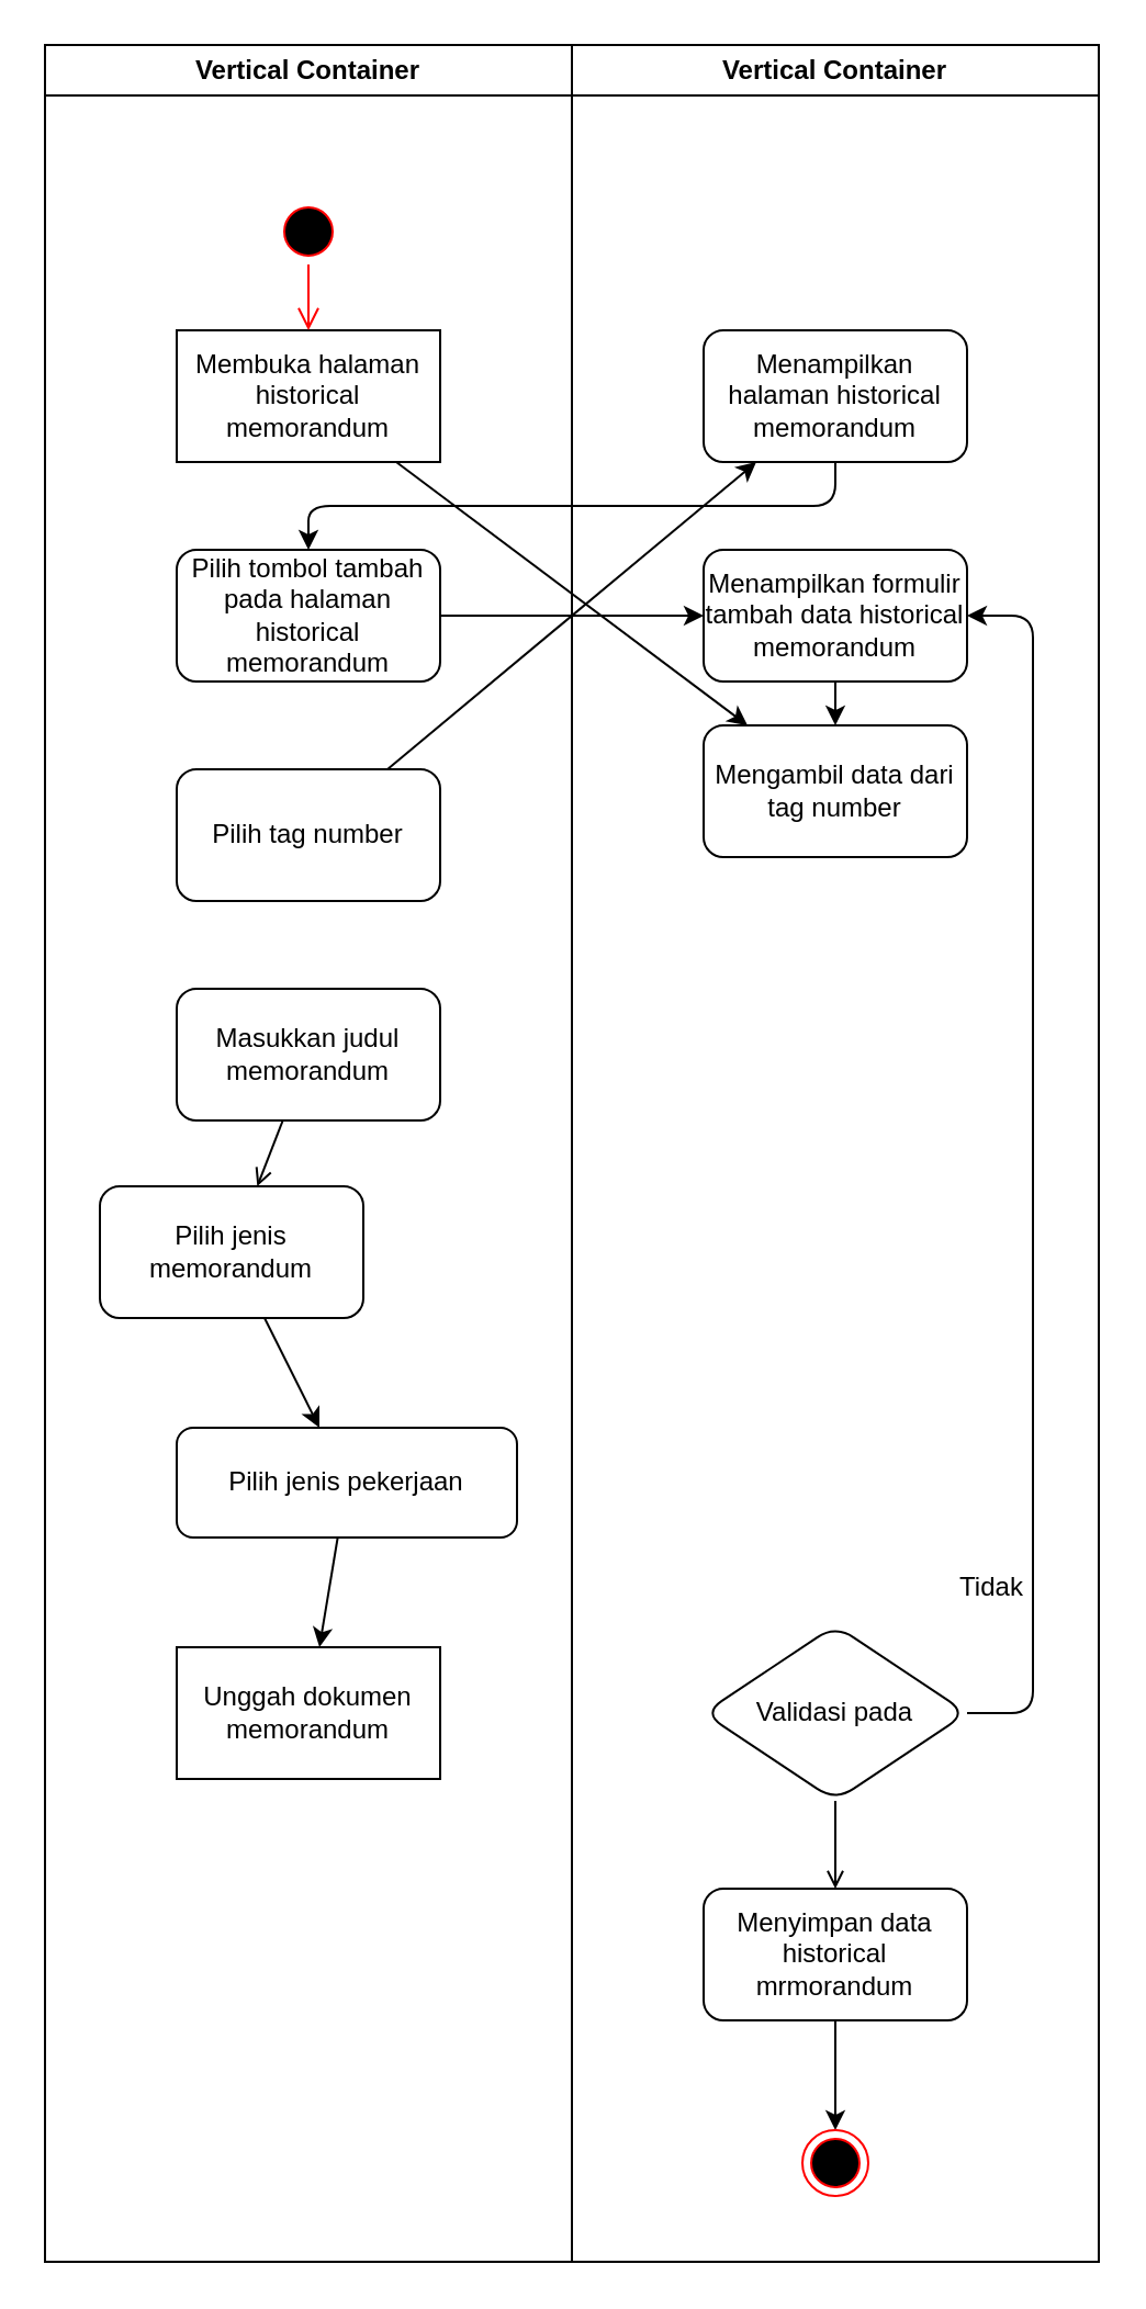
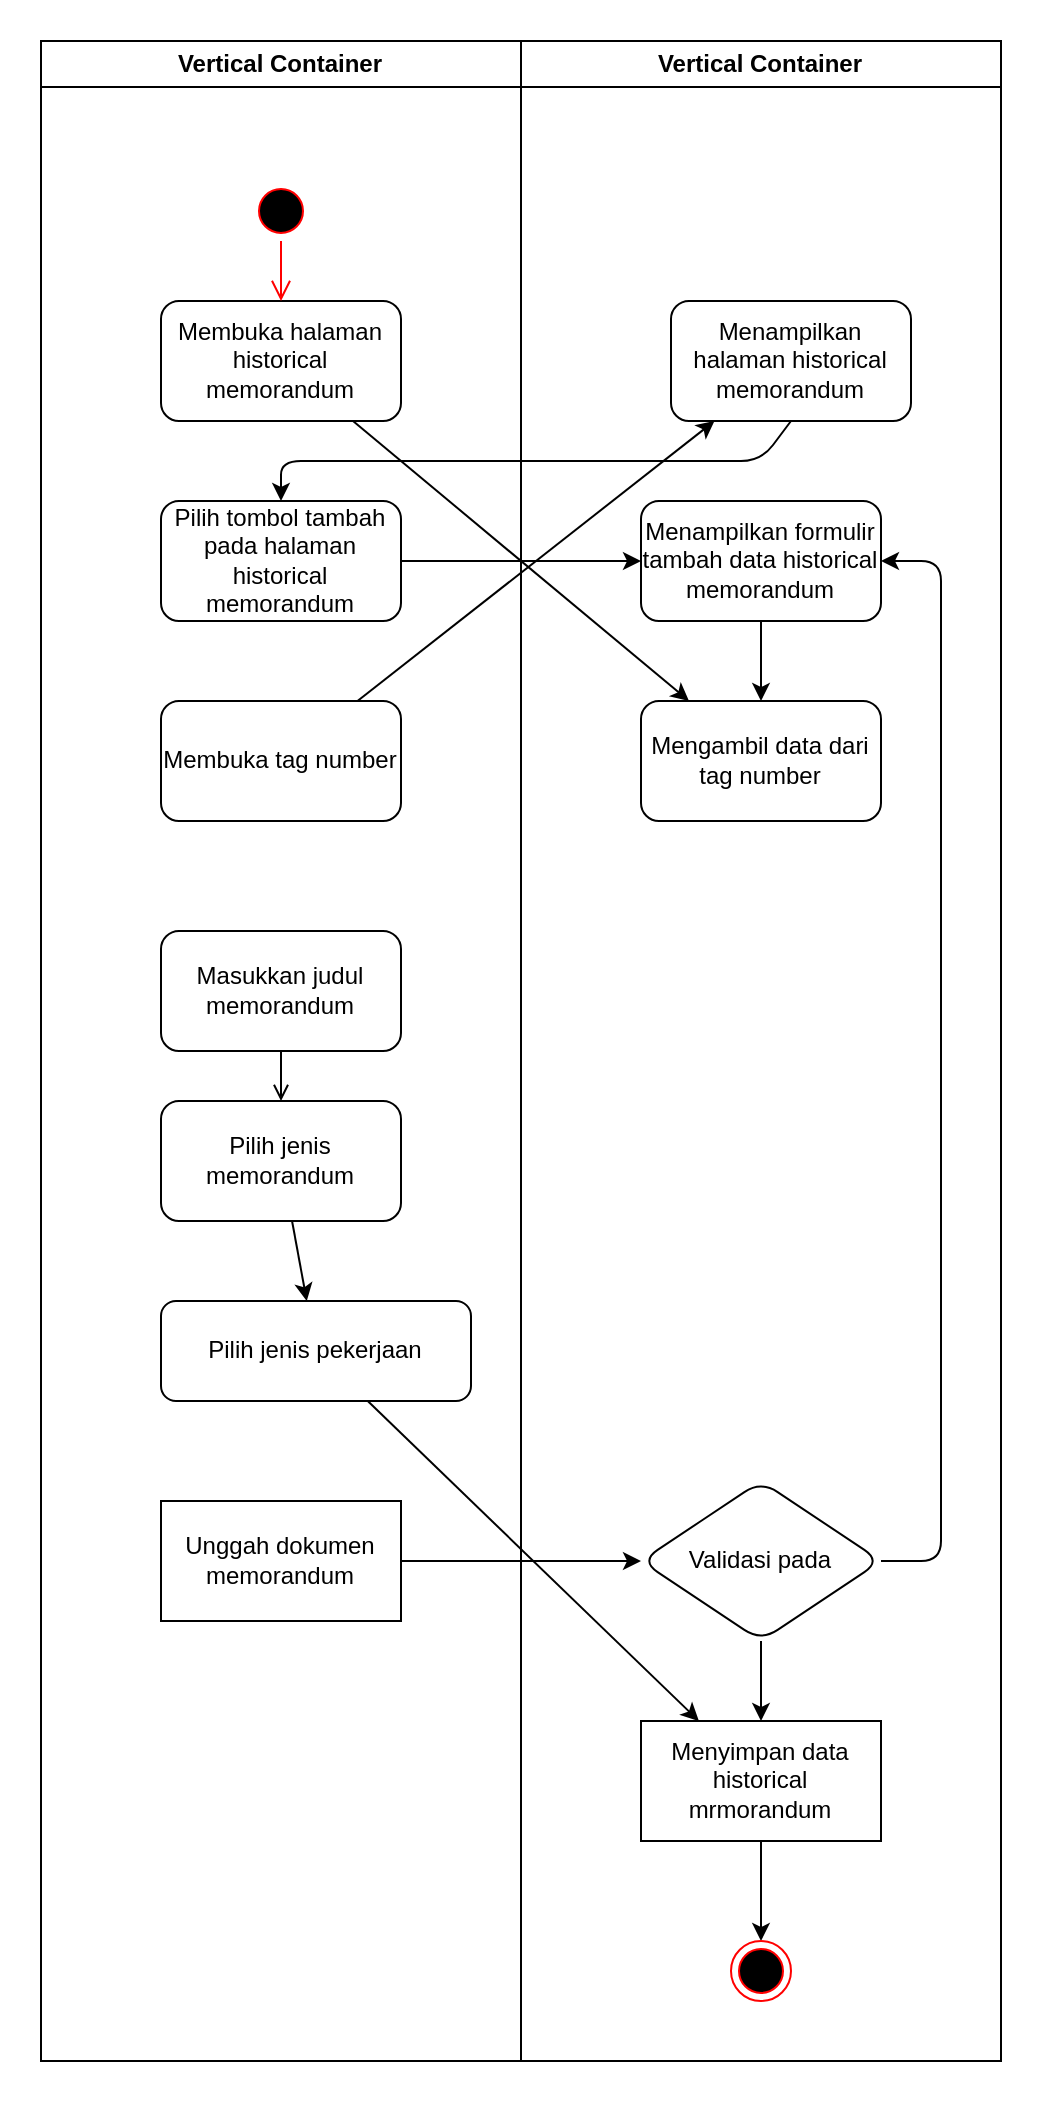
- <mxCell id="3" value="Membuka halaman historical memorandum" style="whiteSpace=wrap;html=1;rounded=0;" parent="2" vertex="1"><mxGeometry x="60" y="130" width="120" height="60" as="geometry" /></mxCell>
+ <mxCell id="3" value="Membuka halaman historical memorandum" style="rounded=1;whiteSpace=wrap;html=1;" parent="2" vertex="1"><mxGeometry x="60" y="130" width="120" height="60" as="geometry" /></mxCell>
- <mxCell id="17" value="&lt;span style=&quot;color: rgb(0, 0, 0);&quot;&gt;Menampilkan halaman historical memorandum&lt;/span&gt;" style="rounded=1;whiteSpace=wrap;html=1;" parent="16" vertex="1"><mxGeometry x="60" y="130" width="120" height="60" as="geometry" /></mxCell>
+ <mxCell id="17" value="&lt;span style=&quot;color: rgb(0, 0, 0);&quot;&gt;Menampilkan halaman historical memorandum&lt;/span&gt;" style="rounded=1;whiteSpace=wrap;html=1;" parent="16" vertex="1"><mxGeometry x="75" y="130" width="120" height="60" as="geometry" /></mxCell>
- <mxCell id="20" value="Mengambil data dari tag number" style="rounded=1;whiteSpace=wrap;html=1;" vertex="1" parent="16"><mxGeometry x="60" y="310" width="120" height="60" as="geometry" /></mxCell>
+ <mxCell id="20" value="Mengambil data dari tag number" style="rounded=1;whiteSpace=wrap;html=1;" vertex="1" parent="16"><mxGeometry x="60" y="330" width="120" height="60" as="geometry" /></mxCell>
- <mxCell id="8" value="&lt;span style=&quot;color: rgb(0, 0, 0);&quot;&gt;Pilih tag number&lt;/span&gt;" style="rounded=1;whiteSpace=wrap;html=1;" vertex="1" parent="2"><mxGeometry x="60" y="330" width="120" height="60" as="geometry" /></mxCell>
+ <mxCell id="8" value="&lt;span style=&quot;color: rgb(0, 0, 0);&quot;&gt;Membuka tag number&lt;/span&gt;" style="rounded=1;whiteSpace=wrap;html=1;" vertex="1" parent="2"><mxGeometry x="60" y="330" width="120" height="60" as="geometry" /></mxCell>
- <mxCell id="10" value="Masukkan judul memorandum" style="rounded=1;whiteSpace=wrap;html=1;" vertex="1" parent="2"><mxGeometry x="60" y="430" width="120" height="60" as="geometry" /></mxCell>
+ <mxCell id="10" value="Masukkan judul memorandum" style="rounded=1;whiteSpace=wrap;html=1;" vertex="1" parent="2"><mxGeometry x="60" y="445" width="120" height="60" as="geometry" /></mxCell>
- <mxCell id="12" value="Pilih jenis memorandum" style="rounded=1;whiteSpace=wrap;html=1;" vertex="1" parent="2"><mxGeometry x="25" y="520" width="120" height="60" as="geometry" /></mxCell>
+ <mxCell id="12" value="Pilih jenis memorandum" style="rounded=1;whiteSpace=wrap;html=1;" vertex="1" parent="2"><mxGeometry x="60" y="530" width="120" height="60" as="geometry" /></mxCell>
- <mxCell id="13" value="" style="edgeStyle=none;html=1;" edge="1" parent="2" source="14" target="15"><mxGeometry relative="1" as="geometry" /></mxCell>
+ <mxCell id="13" value="" style="edgeStyle=none;html=1;" edge="1" parent="2" source="14" target="25"><mxGeometry relative="1" as="geometry" /></mxCell>
- <mxCell id="31" value="Tidak" style="text;html=1;align=center;verticalAlign=middle;resizable=0;points=[];autosize=1;strokeColor=none;fillColor=none;" vertex="1" parent="1"><mxGeometry x="426" y="708" width="50" height="30" as="geometry" /></mxCell>
+ <mxCell id="30" value="" style="edgeStyle=none;html=1;" edge="1" parent="1" source="15" target="23"><mxGeometry relative="1" as="geometry" /></mxCell>
- <mxCell id="22" value="" style="edgeStyle=none;html=1;endArrow=open;" edge="1" parent="16" source="23" target="25"><mxGeometry relative="1" as="geometry" /></mxCell>
+ <mxCell id="22" value="" style="edgeStyle=none;html=1;" edge="1" parent="16" source="23" target="25"><mxGeometry relative="1" as="geometry" /></mxCell>
- <mxCell id="25" value="Menyimpan data historical mrmorandum" style="rounded=1;whiteSpace=wrap;html=1;" vertex="1" parent="16"><mxGeometry x="60" y="840" width="120" height="60" as="geometry" /></mxCell>
+ <mxCell id="25" value="Menyimpan data historical mrmorandum" style="whiteSpace=wrap;html=1;rounded=0;" vertex="1" parent="16"><mxGeometry x="60" y="840" width="120" height="60" as="geometry" /></mxCell>
